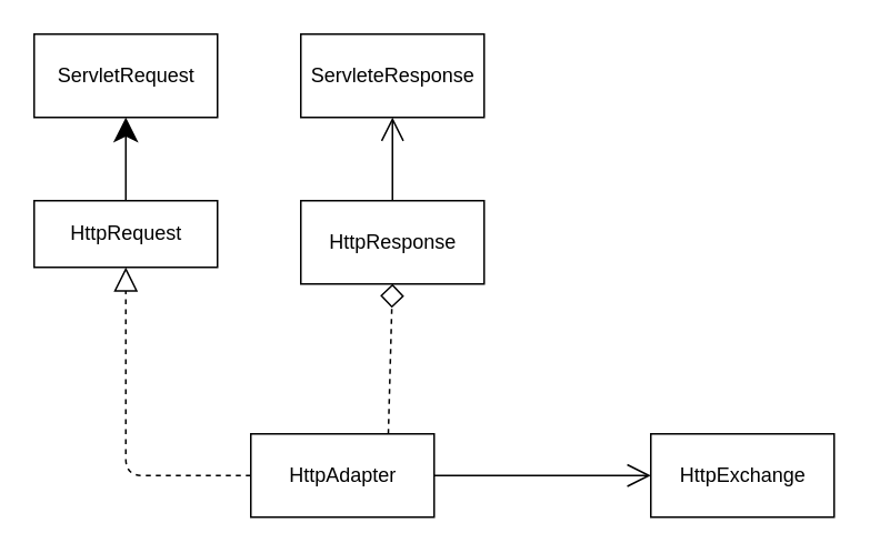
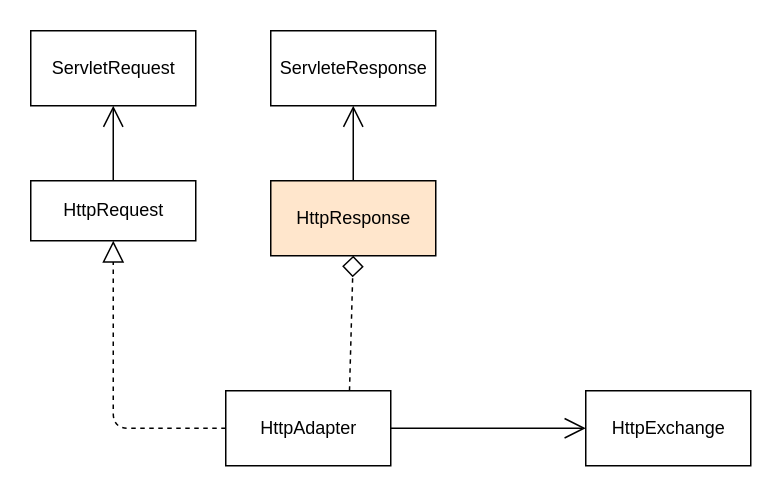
- <mxCell id="11" value="" style="endArrow=classic;endFill=1;endSize=12;html=1;exitX=0.5;exitY=0;exitDx=0;exitDy=0;entryX=0.5;entryY=1;entryDx=0;entryDy=0;" edge="1" parent="1" source="4" target="2"><mxGeometry width="160" relative="1" as="geometry"><mxPoint x="-70" y="290" as="sourcePoint" /><mxPoint x="90" y="290" as="targetPoint" /></mxGeometry></mxCell>
+ <mxCell id="11" value="" style="endArrow=open;endFill=1;endSize=12;html=1;exitX=0.5;exitY=0;exitDx=0;exitDy=0;entryX=0.5;entryY=1;entryDx=0;entryDy=0;" edge="1" parent="1" source="4" target="2"><mxGeometry width="160" relative="1" as="geometry"><mxPoint x="-70" y="290" as="sourcePoint" /><mxPoint x="90" y="290" as="targetPoint" /></mxGeometry></mxCell>
- <mxCell id="5" value="HttpResponse" style="html=1;" parent="1" vertex="1"><mxGeometry x="180" y="120" width="110" height="50" as="geometry" /></mxCell>
+ <mxCell id="5" value="HttpResponse" style="html=1;fillColor=#ffe6cc;" parent="1" vertex="1"><mxGeometry x="180" y="120" width="110" height="50" as="geometry" /></mxCell>
